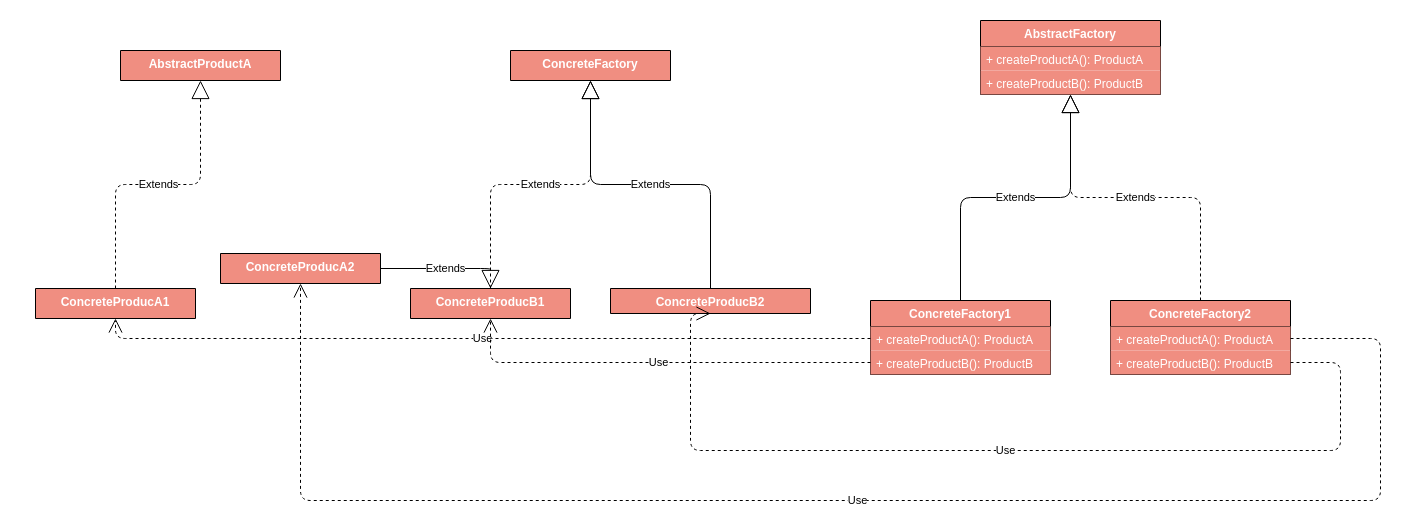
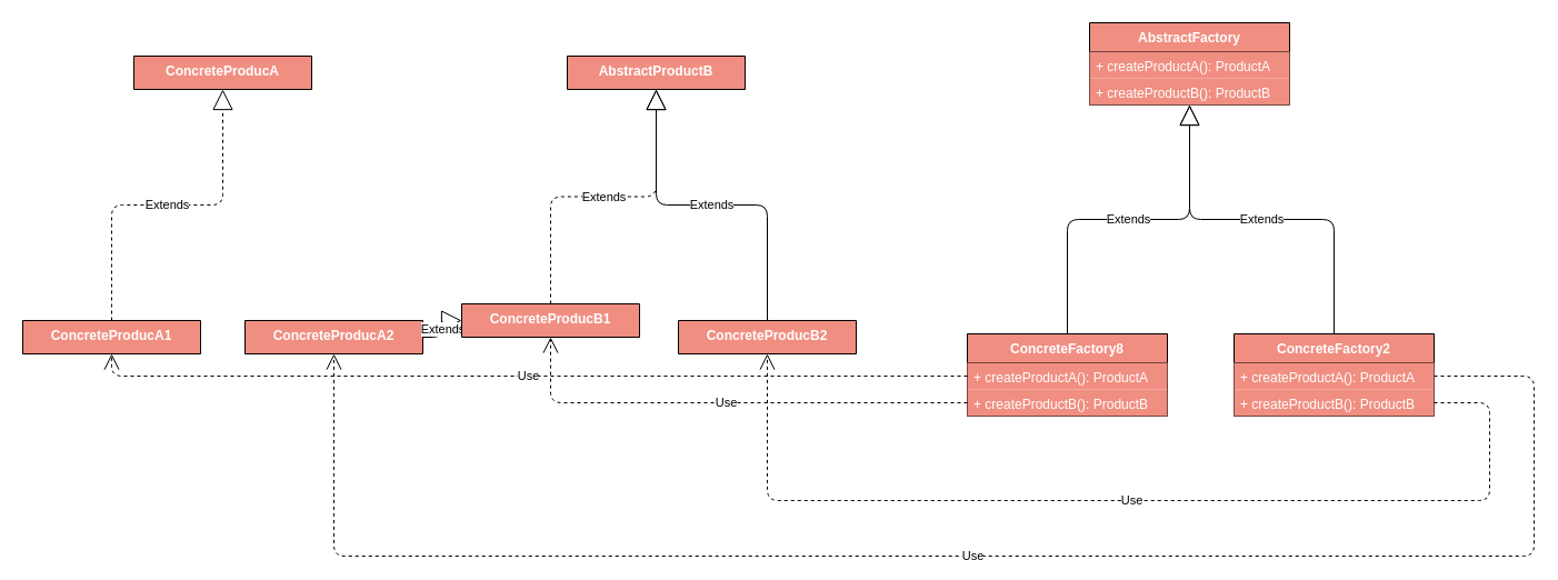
- <mxCell id="5" value="AbstractProductA" style="swimlane;fontStyle=1;align=center;verticalAlign=top;childLayout=stackLayout;horizontal=1;startSize=30;horizontalStack=0;resizeParent=1;resizeParentMax=0;resizeLast=0;collapsible=1;marginBottom=0;fillColor=#F08E81;fontColor=#FFFFFF;" vertex="1" parent="1"><mxGeometry x="120" y="50" width="160" height="30" as="geometry" /></mxCell>
+ <mxCell id="5" value="ConcreteProducA" style="swimlane;fontStyle=1;align=center;verticalAlign=top;childLayout=stackLayout;horizontal=1;startSize=30;horizontalStack=0;resizeParent=1;resizeParentMax=0;resizeLast=0;collapsible=1;marginBottom=0;fillColor=#F08E81;fontColor=#FFFFFF;" vertex="1" parent="1"><mxGeometry x="120" y="50" width="160" height="30" as="geometry" /></mxCell>
- <mxCell id="17" value="ConcreteFactory&#10;" style="swimlane;fontStyle=1;align=center;verticalAlign=top;childLayout=stackLayout;horizontal=1;startSize=30;horizontalStack=0;resizeParent=1;resizeParentMax=0;resizeLast=0;collapsible=1;marginBottom=0;fillColor=#F08E81;fontColor=#FFFFFF;" vertex="1" parent="1"><mxGeometry x="510" y="50" width="160" height="30" as="geometry" /></mxCell>
+ <mxCell id="17" value="AbstractProductB&#10;" style="swimlane;fontStyle=1;align=center;verticalAlign=top;childLayout=stackLayout;horizontal=1;startSize=30;horizontalStack=0;resizeParent=1;resizeParentMax=0;resizeLast=0;collapsible=1;marginBottom=0;fillColor=#F08E81;fontColor=#FFFFFF;" vertex="1" parent="1"><mxGeometry x="510" y="50" width="160" height="30" as="geometry" /></mxCell>
- <mxCell id="16" value="Extends" style="endArrow=block;endSize=16;endFill=0;html=1;exitX=0.5;exitY=0;exitDx=0;exitDy=0;edgeStyle=orthogonalEdgeStyle;entryX=0.5;entryY=1;entryDx=0;entryDy=0;dashed=1;" edge="1" parent="1" source="11" target="2"><mxGeometry width="160" relative="1" as="geometry"><mxPoint x="1090" y="230" as="sourcePoint" /><mxPoint x="1190" y="110" as="targetPoint" /></mxGeometry></mxCell>
+ <mxCell id="16" value="Extends" style="endArrow=block;endSize=16;endFill=0;html=1;exitX=0.5;exitY=0;exitDx=0;exitDy=0;edgeStyle=orthogonalEdgeStyle;entryX=0.5;entryY=1;entryDx=0;entryDy=0;" edge="1" parent="1" source="11" target="2"><mxGeometry width="160" relative="1" as="geometry"><mxPoint x="1090" y="230" as="sourcePoint" /><mxPoint x="1190" y="110" as="targetPoint" /></mxGeometry></mxCell>
- <mxCell id="14" value="ConcreteProducA2" style="swimlane;fontStyle=1;align=center;verticalAlign=top;childLayout=stackLayout;horizontal=1;startSize=30;horizontalStack=0;resizeParent=1;resizeParentMax=0;resizeLast=0;collapsible=1;marginBottom=0;fillColor=#F08E81;fontColor=#FFFFFF;" vertex="1" parent="1"><mxGeometry x="220" y="253" width="160" height="30" as="geometry" /></mxCell>
+ <mxCell id="14" value="ConcreteProducA2" style="swimlane;fontStyle=1;align=center;verticalAlign=top;childLayout=stackLayout;horizontal=1;startSize=30;horizontalStack=0;resizeParent=1;resizeParentMax=0;resizeLast=0;collapsible=1;marginBottom=0;fillColor=#F08E81;fontColor=#FFFFFF;" vertex="1" parent="1"><mxGeometry x="220" y="288" width="160" height="30" as="geometry" /></mxCell>
- <mxCell id="20" value="ConcreteProducB2" style="swimlane;fontStyle=1;align=center;verticalAlign=top;childLayout=stackLayout;horizontal=1;startSize=30;horizontalStack=0;resizeParent=1;resizeParentMax=0;resizeLast=0;collapsible=1;marginBottom=0;fillColor=#F08E81;fontColor=#FFFFFF;" vertex="1" parent="1"><mxGeometry x="610" y="288" width="200" height="25" as="geometry" /></mxCell>
+ <mxCell id="20" value="ConcreteProducB2" style="swimlane;fontStyle=1;align=center;verticalAlign=top;childLayout=stackLayout;horizontal=1;startSize=30;horizontalStack=0;resizeParent=1;resizeParentMax=0;resizeLast=0;collapsible=1;marginBottom=0;fillColor=#F08E81;fontColor=#FFFFFF;" vertex="1" parent="1"><mxGeometry x="610" y="288" width="160" height="30" as="geometry" /></mxCell>
- <mxCell id="6" value="ConcreteProducA1" style="swimlane;fontStyle=1;align=center;verticalAlign=top;childLayout=stackLayout;horizontal=1;startSize=30;horizontalStack=0;resizeParent=1;resizeParentMax=0;resizeLast=0;collapsible=1;marginBottom=0;fillColor=#F08E81;fontColor=#FFFFFF;" vertex="1" parent="1"><mxGeometry x="35" y="288" width="160" height="30" as="geometry" /></mxCell>
+ <mxCell id="6" value="ConcreteProducA1" style="swimlane;fontStyle=1;align=center;verticalAlign=top;childLayout=stackLayout;horizontal=1;startSize=30;horizontalStack=0;resizeParent=1;resizeParentMax=0;resizeLast=0;collapsible=1;marginBottom=0;fillColor=#F08E81;fontColor=#FFFFFF;" vertex="1" parent="1"><mxGeometry x="20" y="288" width="160" height="30" as="geometry" /></mxCell>
- <mxCell id="18" value="ConcreteProducB1" style="swimlane;fontStyle=1;align=center;verticalAlign=top;childLayout=stackLayout;horizontal=1;startSize=30;horizontalStack=0;resizeParent=1;resizeParentMax=0;resizeLast=0;collapsible=1;marginBottom=0;fillColor=#F08E81;fontColor=#FFFFFF;" vertex="1" parent="1"><mxGeometry x="410" y="288" width="160" height="30" as="geometry" /></mxCell>
+ <mxCell id="18" value="ConcreteProducB1" style="swimlane;fontStyle=1;align=center;verticalAlign=top;childLayout=stackLayout;horizontal=1;startSize=30;horizontalStack=0;resizeParent=1;resizeParentMax=0;resizeLast=0;collapsible=1;marginBottom=0;fillColor=#F08E81;fontColor=#FFFFFF;" vertex="1" parent="1"><mxGeometry x="415" y="273" width="160" height="30" as="geometry" /></mxCell>
- <mxCell id="8" value="ConcreteFactory1" style="swimlane;fontStyle=1;align=center;verticalAlign=top;childLayout=stackLayout;horizontal=1;startSize=26;horizontalStack=0;resizeParent=1;resizeParentMax=0;resizeLast=0;collapsible=1;marginBottom=0;fillColor=#F08E81;fontColor=#FFFFFF;" vertex="1" parent="1"><mxGeometry x="870" y="300" width="180" height="74" as="geometry" /></mxCell>
+ <mxCell id="8" value="ConcreteFactory8" style="swimlane;fontStyle=1;align=center;verticalAlign=top;childLayout=stackLayout;horizontal=1;startSize=26;horizontalStack=0;resizeParent=1;resizeParentMax=0;resizeLast=0;collapsible=1;marginBottom=0;fillColor=#F08E81;fontColor=#FFFFFF;" vertex="1" parent="1"><mxGeometry x="870" y="300" width="180" height="74" as="geometry" /></mxCell>
